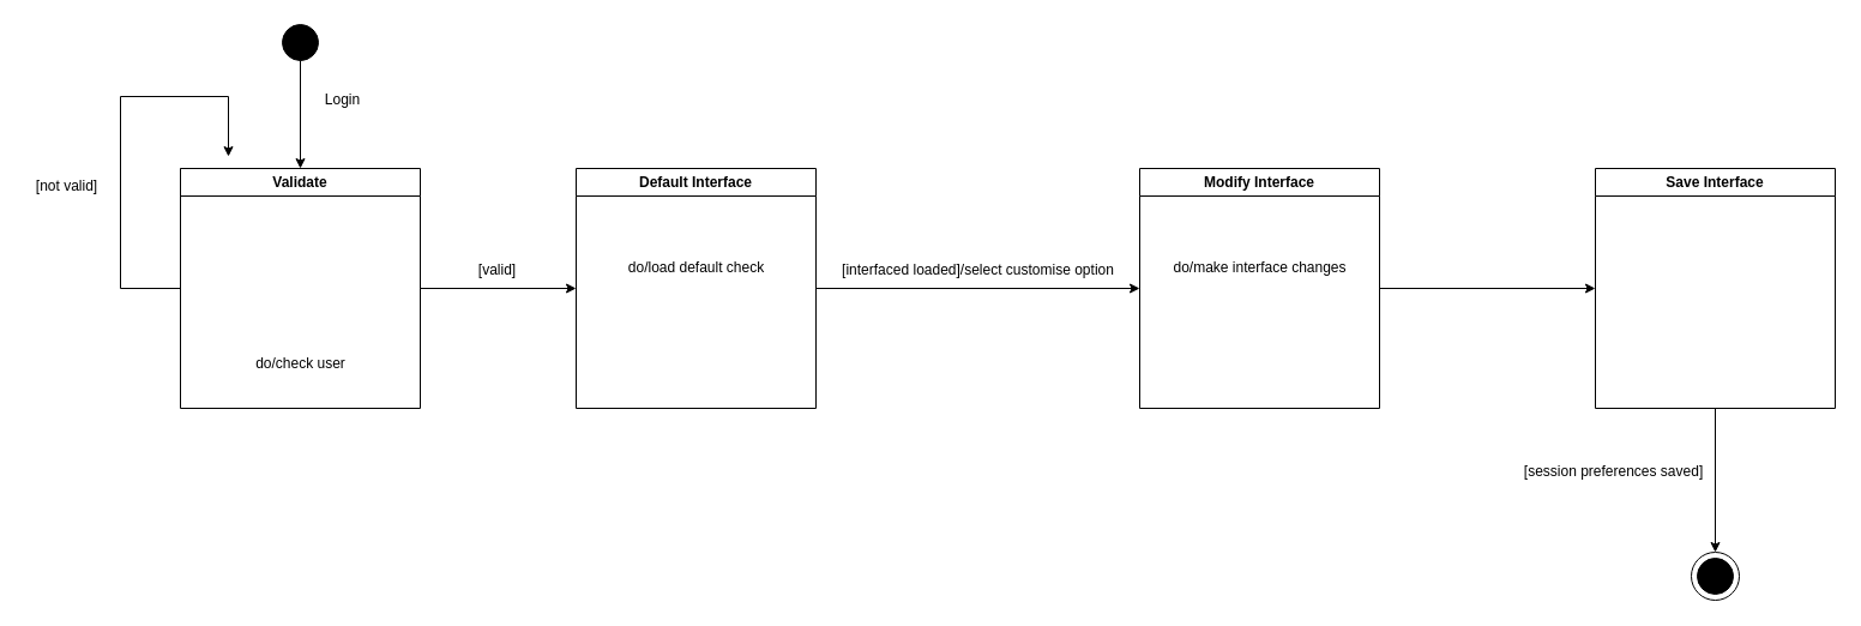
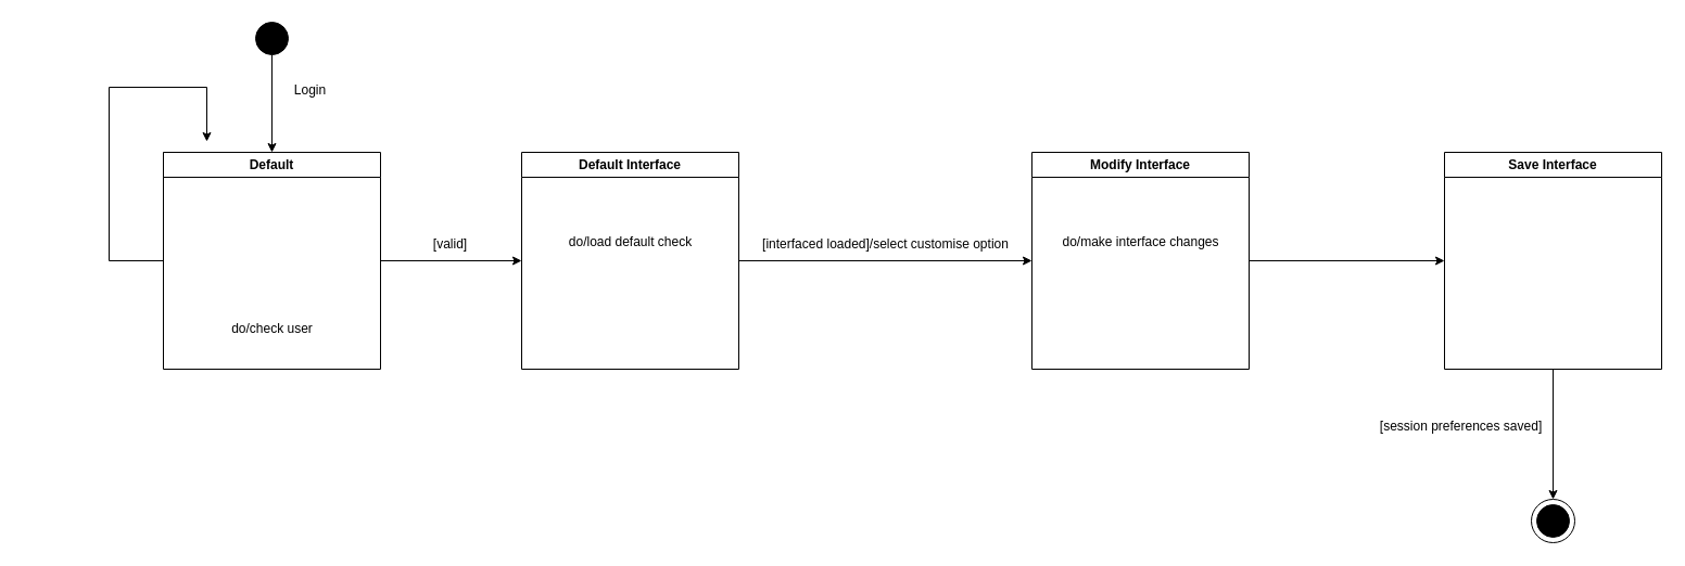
- <mxCell id="6" value="Validate" style="swimlane;whiteSpace=wrap;html=1;" vertex="1" parent="1"><mxGeometry x="150" y="140" width="200" height="200" as="geometry" /></mxCell>
+ <mxCell id="6" value="Default" style="swimlane;whiteSpace=wrap;html=1;" vertex="1" parent="1"><mxGeometry x="150" y="140" width="200" height="200" as="geometry" /></mxCell>
- <mxCell id="9" value="[not valid]" style="text;html=1;align=center;verticalAlign=middle;resizable=0;points=[];autosize=1;strokeColor=none;fillColor=none;" vertex="1" parent="1"><mxGeometry x="20" y="140" width="70" height="30" as="geometry" /></mxCell>
